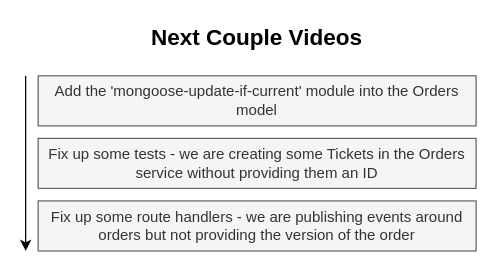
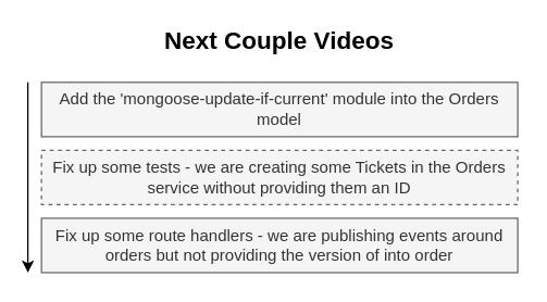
- <mxCell id="4" value="Fix up some tests - we are creating some Tickets in the Orders service without providing them an ID" style="rounded=0;whiteSpace=wrap;html=1;fillColor=#f5f5f5;strokeColor=#666666;fontColor=#333333;" vertex="1" parent="1"><mxGeometry x="30" y="110" width="350" height="40" as="geometry" /></mxCell>
+ <mxCell id="4" value="Fix up some tests - we are creating some Tickets in the Orders service without providing them an ID" style="rounded=0;whiteSpace=wrap;html=1;fillColor=#f5f5f5;strokeColor=#666666;fontColor=#333333;dashed=1;" vertex="1" parent="1"><mxGeometry x="30" y="110" width="350" height="40" as="geometry" /></mxCell>
- <mxCell id="6" value="Fix up some route handlers - we are publishing events around orders but not providing the version of the order" style="rounded=0;whiteSpace=wrap;html=1;fillColor=#f5f5f5;strokeColor=#666666;fontColor=#333333;" vertex="1" parent="1"><mxGeometry x="30" y="160" width="350" height="40" as="geometry" /></mxCell>
+ <mxCell id="6" value="Fix up some route handlers - we are publishing events around orders but not providing the version of into order" style="rounded=0;whiteSpace=wrap;html=1;fillColor=#f5f5f5;strokeColor=#666666;fontColor=#333333;" vertex="1" parent="1"><mxGeometry x="30" y="160" width="350" height="40" as="geometry" /></mxCell>
